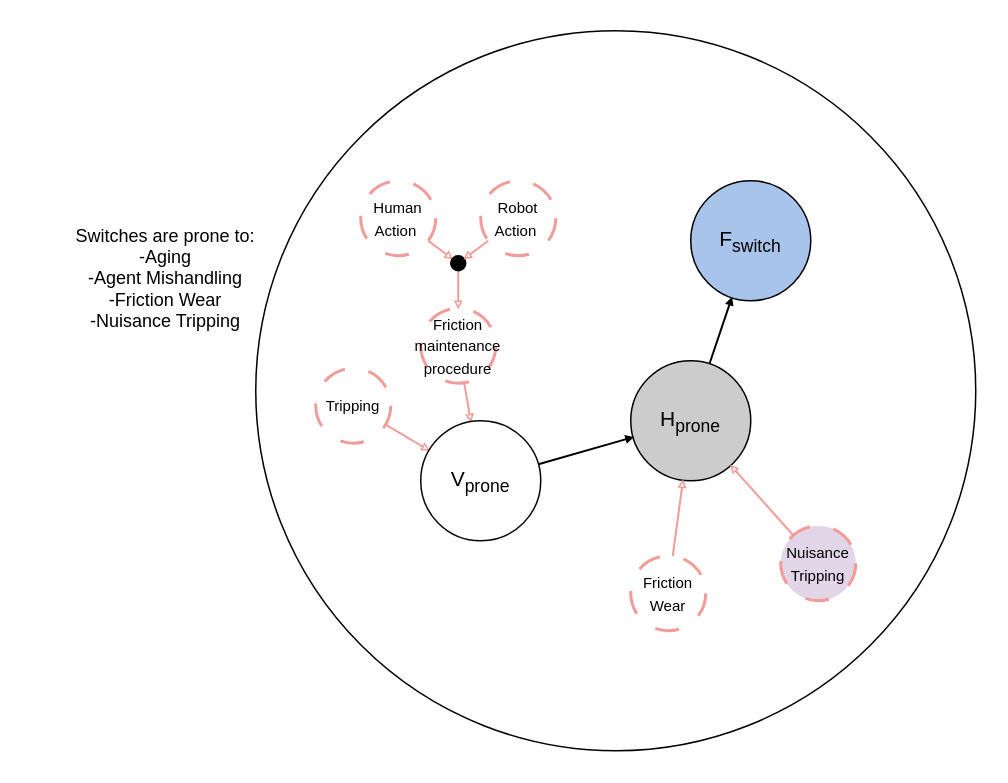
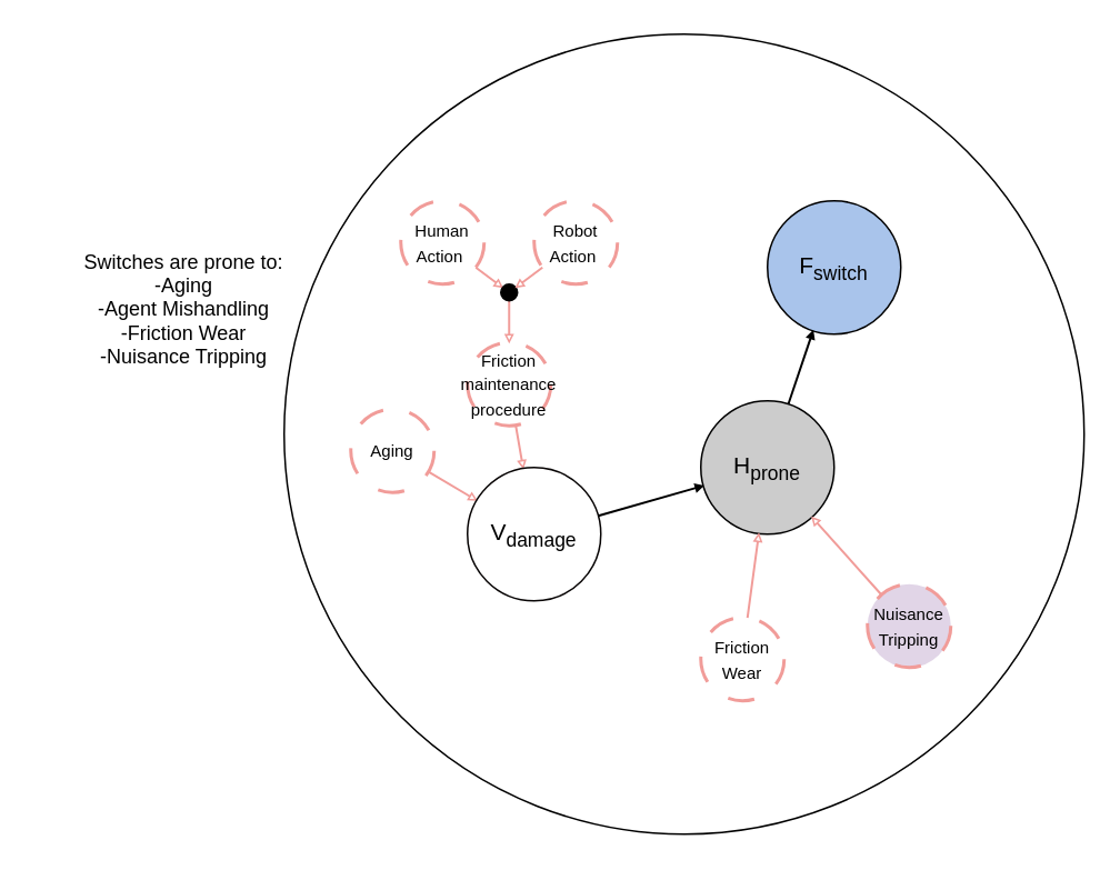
- <mxCell id="4" value="&lt;font style=&quot;font-size: 10px;&quot;&gt;Tripping&lt;/font&gt;" style="ellipse;whiteSpace=wrap;html=1;aspect=fixed;fillColor=#FFFFFF;strokeColor=#F19C99;strokeWidth=2;dashed=1;dashPattern=8 8;" vertex="1" parent="1"><mxGeometry x="210" y="245" width="50" height="50" as="geometry" /></mxCell>
+ <mxCell id="4" value="&lt;font style=&quot;font-size: 10px;&quot;&gt;Aging&lt;/font&gt;" style="ellipse;whiteSpace=wrap;html=1;aspect=fixed;fillColor=#FFFFFF;strokeColor=#F19C99;strokeWidth=2;dashed=1;dashPattern=8 8;" vertex="1" parent="1"><mxGeometry x="210" y="245" width="50" height="50" as="geometry" /></mxCell>
- <mxCell id="14" value="&lt;font style=&quot;font-size: 14px;&quot;&gt;V&lt;sub&gt;prone&lt;/sub&gt;&lt;/font&gt;" style="ellipse;whiteSpace=wrap;html=1;aspect=fixed;fillColor=#FFFFFF;strokeColor=#080505;strokeWidth=1;" vertex="1" parent="1"><mxGeometry x="280" y="280" width="80" height="80" as="geometry" /></mxCell>
+ <mxCell id="14" value="&lt;font style=&quot;font-size: 14px;&quot;&gt;V&lt;sub&gt;damage&lt;/sub&gt;&lt;/font&gt;" style="ellipse;whiteSpace=wrap;html=1;aspect=fixed;fillColor=#FFFFFF;strokeColor=#080505;strokeWidth=1;" vertex="1" parent="1"><mxGeometry x="280" y="280" width="80" height="80" as="geometry" /></mxCell>
